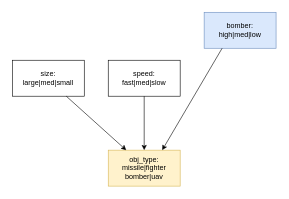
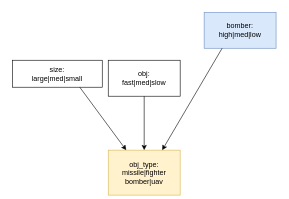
- <mxCell id="3" value="&lt;div&gt;size:&lt;/div&gt;&lt;div&gt;large|med|small&lt;br&gt;&lt;/div&gt;" style="rounded=0;whiteSpace=wrap;html=1;" vertex="1" parent="1"><mxGeometry x="20" y="100" width="120" height="60" as="geometry" /></mxCell>
+ <mxCell id="3" value="&lt;div&gt;size:&lt;/div&gt;&lt;div&gt;large|med|small&lt;br&gt;&lt;/div&gt;" style="rounded=0;whiteSpace=wrap;html=1;" vertex="1" parent="1"><mxGeometry x="20" y="100" width="150" height="45" as="geometry" /></mxCell>
- <mxCell id="4" value="&lt;div&gt;speed:&lt;/div&gt;&lt;div&gt;fast|med|slow&lt;br&gt;&lt;/div&gt;" style="rounded=0;whiteSpace=wrap;html=1;" vertex="1" parent="1"><mxGeometry x="180" y="100" width="120" height="60" as="geometry" /></mxCell>
+ <mxCell id="4" value="&lt;div&gt;obj:&lt;/div&gt;&lt;div&gt;fast|med|slow&lt;br&gt;&lt;/div&gt;" style="rounded=0;whiteSpace=wrap;html=1;" vertex="1" parent="1"><mxGeometry x="180" y="100" width="120" height="60" as="geometry" /></mxCell>
- <mxCell id="5" value="&lt;div&gt;obj_type:&lt;/div&gt;&lt;div&gt;missile|fighter&lt;/div&gt;&lt;div&gt;bomber|uav&lt;/div&gt;" style="rounded=0;whiteSpace=wrap;html=1;fillColor=#fff2cc;strokeColor=#d6b656;" vertex="1" parent="1"><mxGeometry x="180" y="250" width="120" height="60" as="geometry" /></mxCell>
+ <mxCell id="5" value="&lt;div&gt;obj_type:&lt;/div&gt;&lt;div&gt;missile|fighter&lt;/div&gt;&lt;div&gt;bomber|uav&lt;/div&gt;" style="rounded=0;whiteSpace=wrap;html=1;fillColor=#fff2cc;strokeColor=#d6b656;" vertex="1" parent="1"><mxGeometry x="180" y="250" width="120" height="75" as="geometry" /></mxCell>
